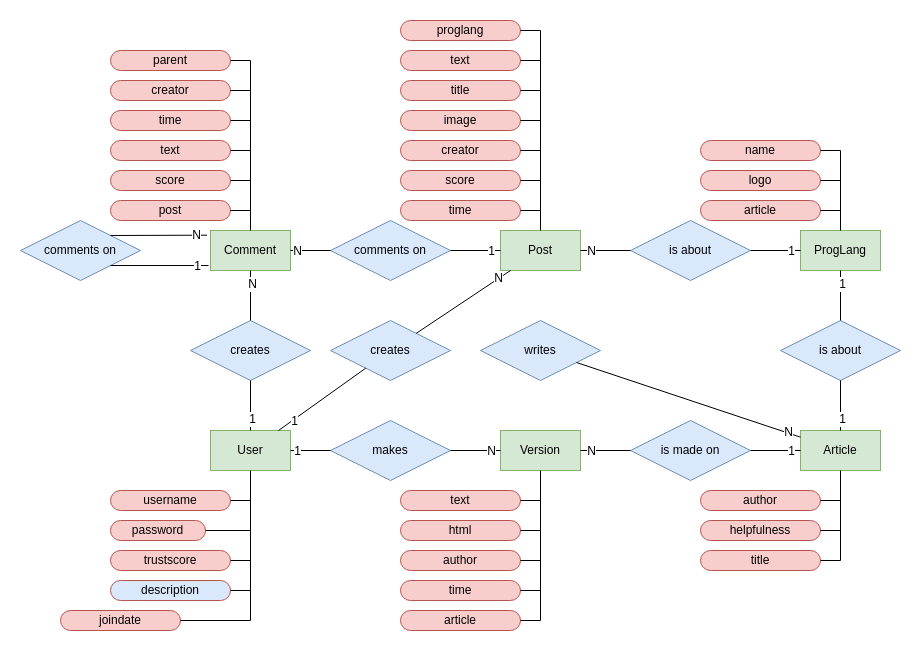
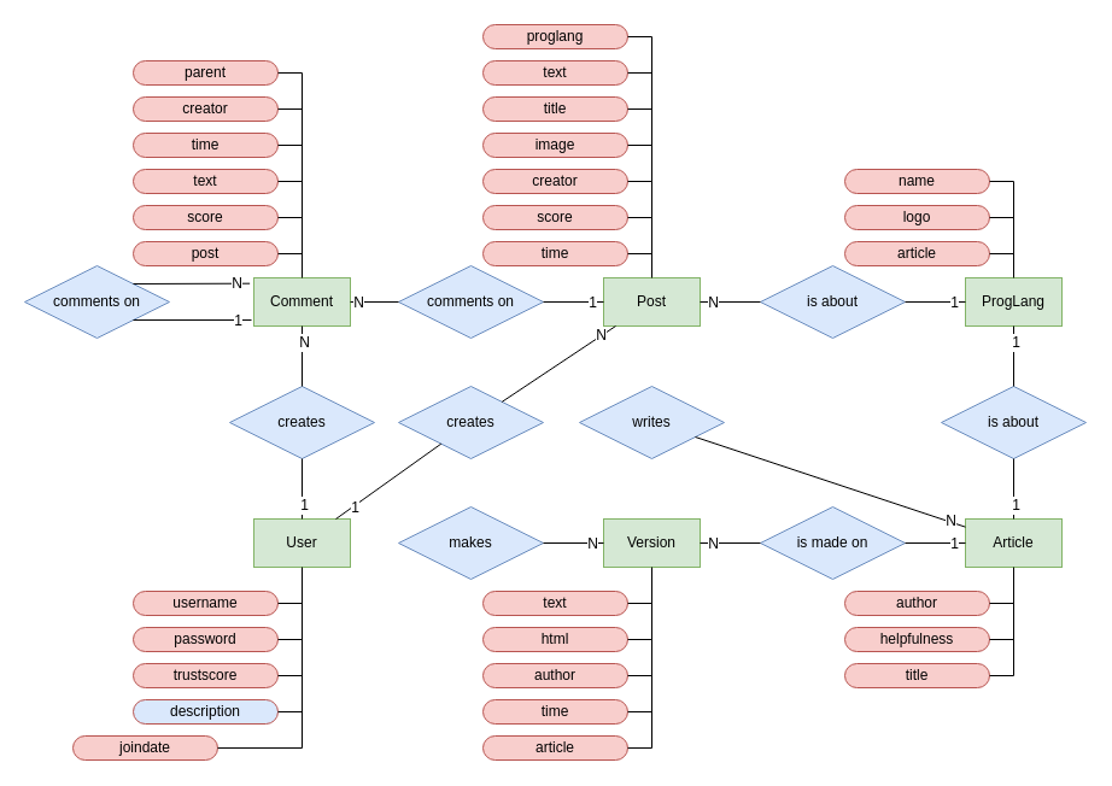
- <mxCell id="51" value="" style="endArrow=none;html=1;" parent="1" source="48" target="50" edge="1"><mxGeometry width="50" height="50" relative="1" as="geometry"><mxPoint x="200" y="600" as="sourcePoint" /><mxPoint x="250" y="550" as="targetPoint" /></mxGeometry></mxCell>
- <mxCell id="52" value="1" style="text;html=1;resizable=0;points=[];align=center;verticalAlign=middle;labelBackgroundColor=#ffffff;" parent="51" vertex="1" connectable="0"><mxGeometry x="-0.6" y="2" relative="1" as="geometry"><mxPoint x="-2" y="2" as="offset" /></mxGeometry></mxCell>
- <mxCell id="77" value="password" style="rounded=1;whiteSpace=wrap;html=1;arcSize=50;fillColor=#f8cecc;strokeColor=#b85450;" parent="1" vertex="1"><mxGeometry x="110" y="520" width="95" height="20" as="geometry" /></mxCell>
+ <mxCell id="77" value="password" style="rounded=1;whiteSpace=wrap;html=1;arcSize=50;fillColor=#f8cecc;strokeColor=#b85450;" parent="1" vertex="1"><mxGeometry x="110" y="520" width="120" height="20" as="geometry" /></mxCell>
